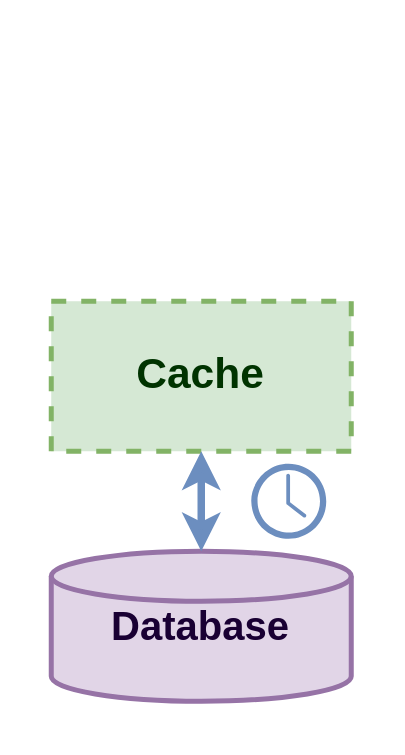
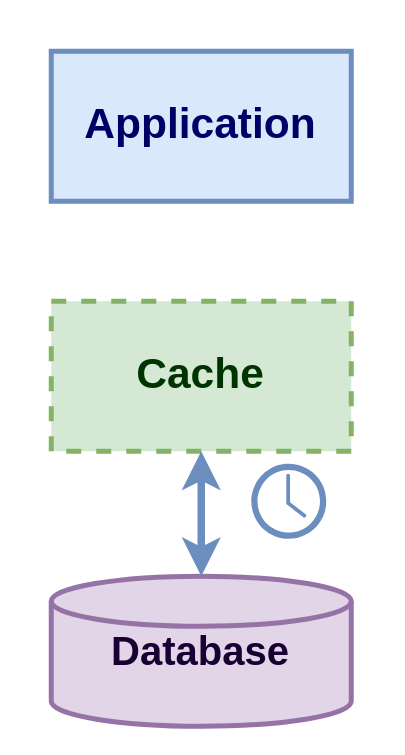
+ <mxCell id="2" value="&lt;font size=&quot;1&quot; color=&quot;#000066&quot;&gt;&lt;b style=&quot;font-size: 17px&quot;&gt;Application&lt;/b&gt;&lt;/font&gt;" style="rounded=0;whiteSpace=wrap;html=1;strokeWidth=2;fillColor=#dae8fc;strokeColor=#6c8ebf;" parent="1" vertex="1"><mxGeometry x="20" y="20" width="120" height="60" as="geometry" /></mxCell>
- <mxCell id="4" value="&lt;font style=&quot;font-size: 16px&quot; color=&quot;#190033&quot;&gt;&lt;b&gt;Database&lt;/b&gt;&lt;/font&gt;" style="strokeWidth=2;html=1;shape=mxgraph.flowchart.database;whiteSpace=wrap;fillColor=#e1d5e7;strokeColor=#9673a6;" parent="1" vertex="1"><mxGeometry x="20" y="220" width="120" height="60" as="geometry" /></mxCell>
+ <mxCell id="4" value="&lt;font style=&quot;font-size: 16px&quot; color=&quot;#190033&quot;&gt;&lt;b&gt;Database&lt;/b&gt;&lt;/font&gt;" style="strokeWidth=2;html=1;shape=mxgraph.flowchart.database;whiteSpace=wrap;fillColor=#e1d5e7;strokeColor=#9673a6;" parent="1" vertex="1"><mxGeometry x="20" y="230" width="120" height="60" as="geometry" /></mxCell>
